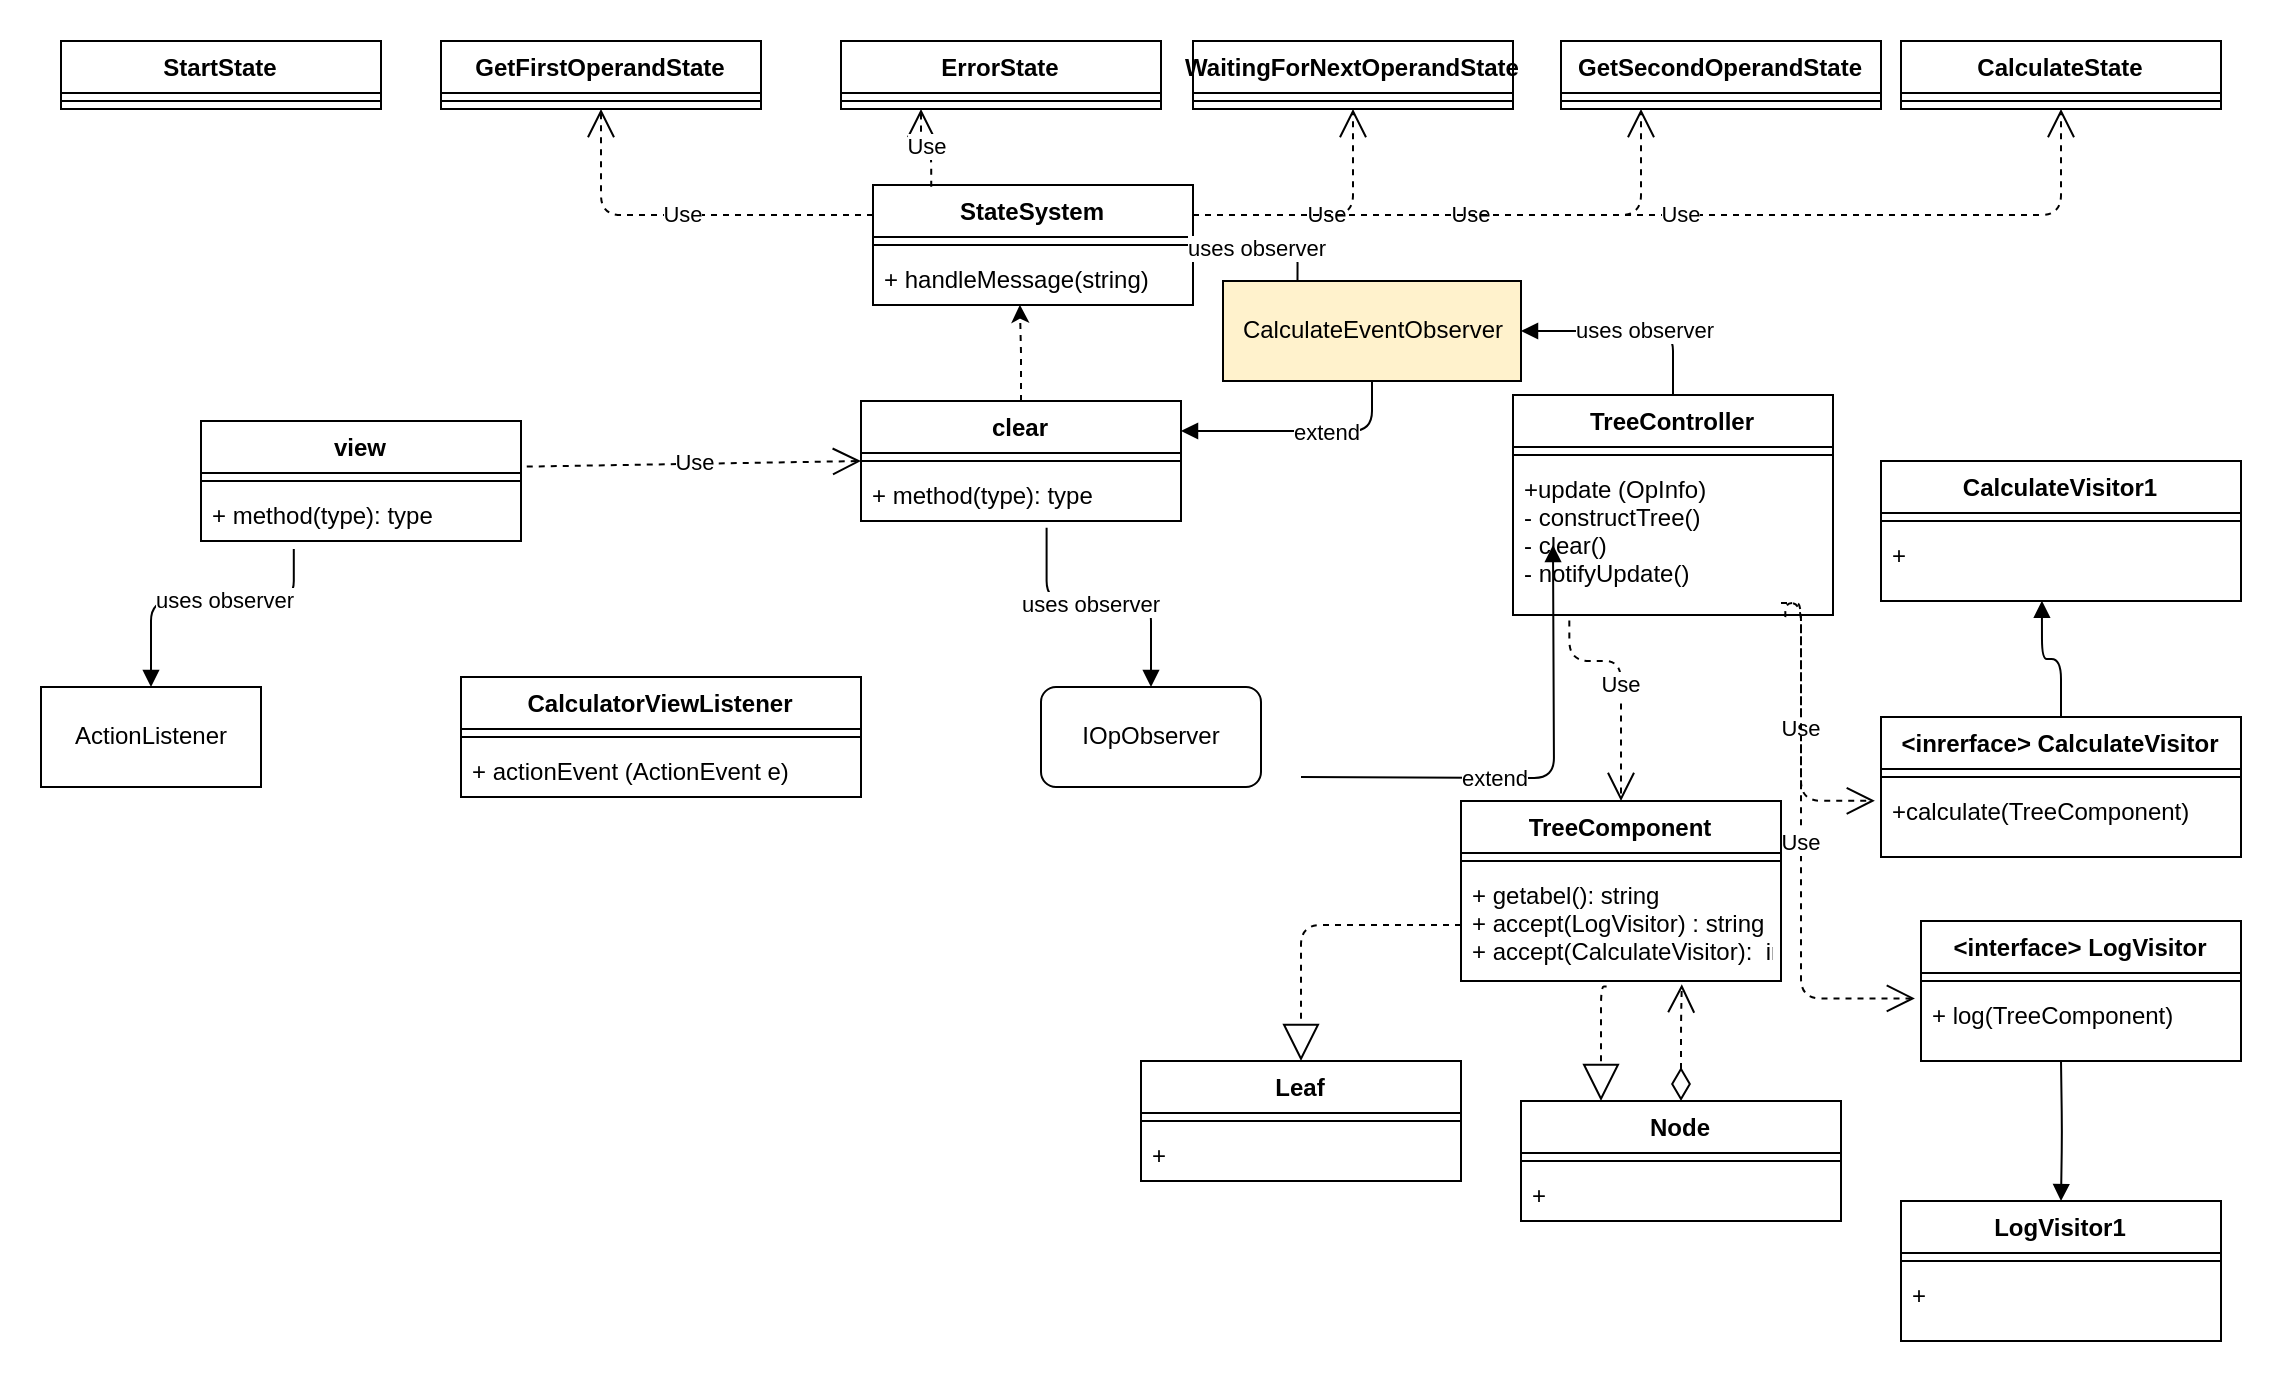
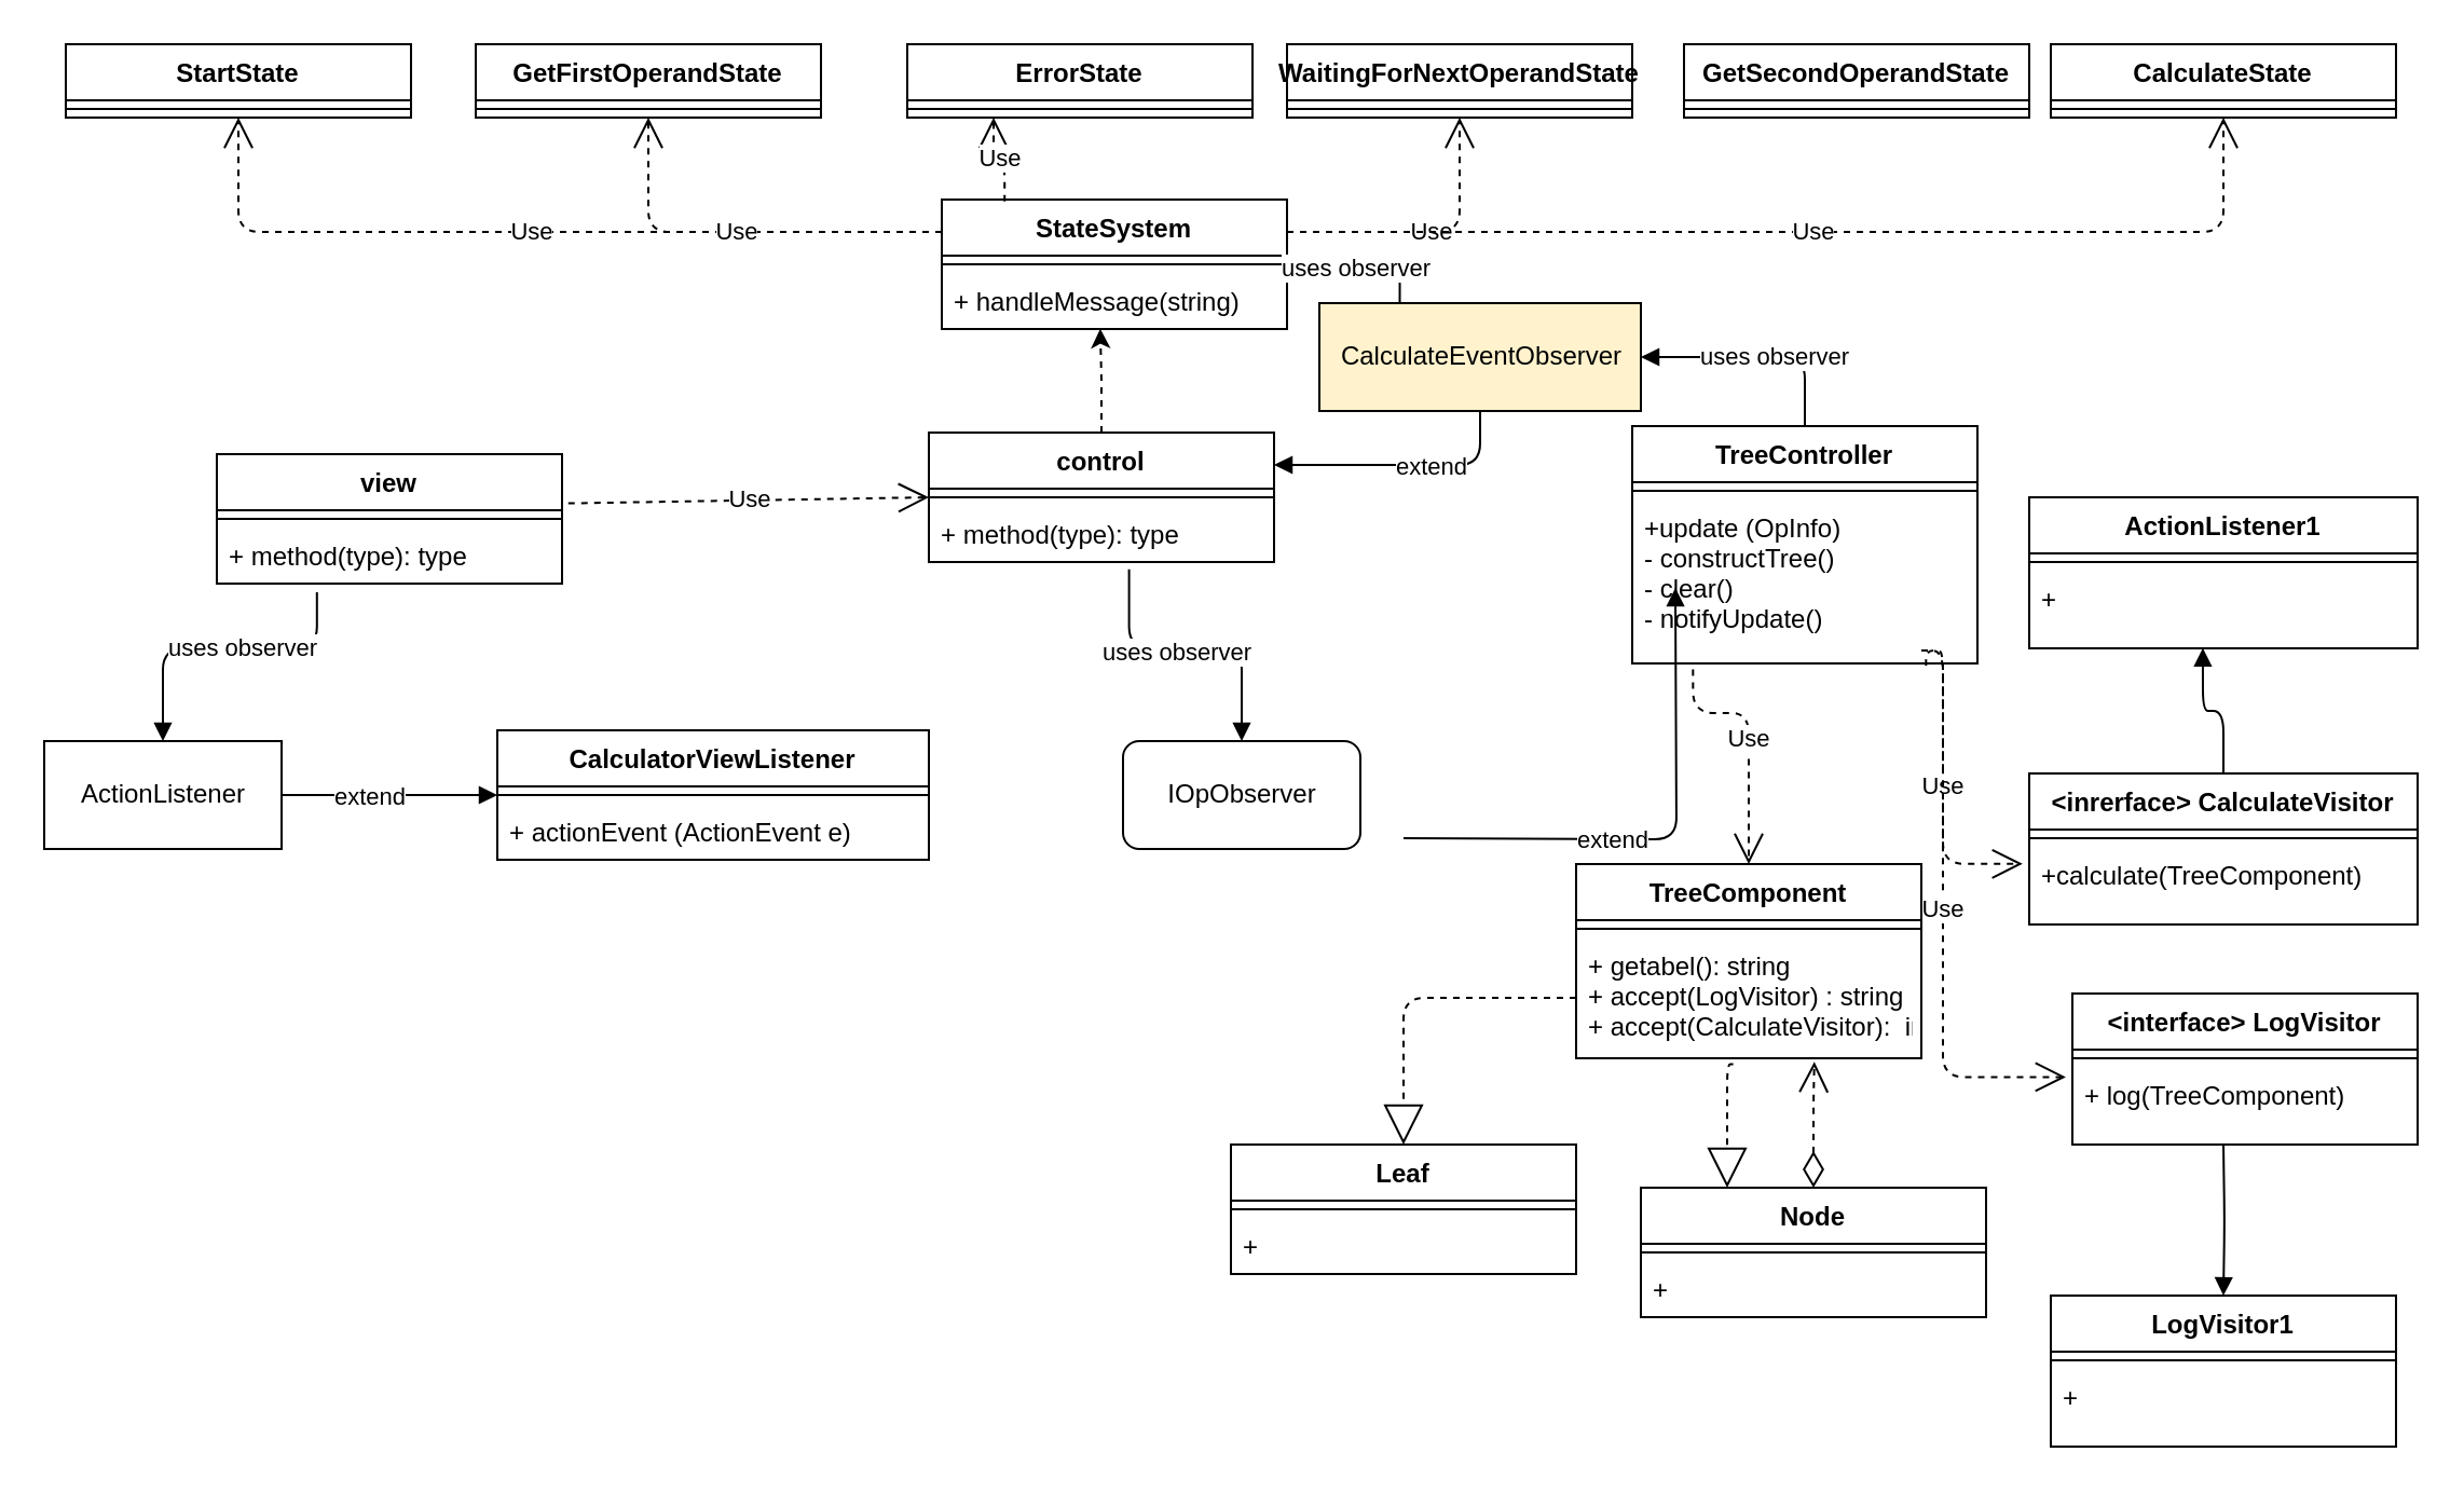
- <mxCell id="37" value="Use" style="endArrow=open;endSize=12;dashed=1;html=1;entryX=0.25;entryY=1;entryDx=0;entryDy=0;edgeStyle=orthogonalEdgeStyle;exitX=1;exitY=0.25;exitDx=0;exitDy=0;" edge="1" parent="1" source="18" target="29"><mxGeometry width="160" relative="1" as="geometry"><mxPoint x="466" y="137" as="sourcePoint" /><mxPoint x="330" y="84" as="targetPoint" /></mxGeometry></mxCell>
+ <mxCell id="33" value="Use" style="endArrow=open;endSize=12;dashed=1;html=1;exitX=0;exitY=0.25;exitDx=0;exitDy=0;entryX=0.5;entryY=1;entryDx=0;entryDy=0;edgeStyle=orthogonalEdgeStyle;" edge="1" parent="1" source="18" target="21"><mxGeometry width="160" relative="1" as="geometry"><mxPoint x="272.88" y="242.8" as="sourcePoint" /><mxPoint x="440" y="240" as="targetPoint" /></mxGeometry></mxCell>
- <mxCell id="3" value="clear" style="swimlane;fontStyle=1;align=center;verticalAlign=top;childLayout=stackLayout;horizontal=1;startSize=26;horizontalStack=0;resizeParent=1;resizeParentMax=0;resizeLast=0;collapsible=1;marginBottom=0;" vertex="1" parent="1"><mxGeometry x="430" y="200" width="160" height="60" as="geometry" /></mxCell>
+ <mxCell id="3" value="control" style="swimlane;fontStyle=1;align=center;verticalAlign=top;childLayout=stackLayout;horizontal=1;startSize=26;horizontalStack=0;resizeParent=1;resizeParentMax=0;resizeLast=0;collapsible=1;marginBottom=0;" vertex="1" parent="1"><mxGeometry x="430" y="200" width="160" height="60" as="geometry" /></mxCell>
- <mxCell id="64" value="CalculateVisitor1" style="swimlane;fontStyle=1;align=center;verticalAlign=top;childLayout=stackLayout;horizontal=1;startSize=26;horizontalStack=0;resizeParent=1;resizeParentMax=0;resizeLast=0;collapsible=1;marginBottom=0;" vertex="1" parent="1"><mxGeometry x="940" y="230" width="180" height="70" as="geometry" /></mxCell>
+ <mxCell id="64" value="ActionListener1" style="swimlane;fontStyle=1;align=center;verticalAlign=top;childLayout=stackLayout;horizontal=1;startSize=26;horizontalStack=0;resizeParent=1;resizeParentMax=0;resizeLast=0;collapsible=1;marginBottom=0;" vertex="1" parent="1"><mxGeometry x="940" y="230" width="180" height="70" as="geometry" /></mxCell>
+ <mxCell id="16" value="" style="endArrow=block;endFill=1;html=1;edgeStyle=orthogonalEdgeStyle;align=left;verticalAlign=top;exitX=1;exitY=0.5;exitDx=0;exitDy=0;entryX=0;entryY=0.5;entryDx=0;entryDy=0;" edge="1" parent="1" source="10" target="13"><mxGeometry x="-1" relative="1" as="geometry"><mxPoint x="430" y="420" as="sourcePoint" /><mxPoint x="200" y="368" as="targetPoint" /></mxGeometry></mxCell>
+ <mxCell id="17" value="extend" style="edgeLabel;html=1;align=center;verticalAlign=middle;resizable=0;points=[];" vertex="1" connectable="0" parent="16"><mxGeometry x="-0.202" relative="1" as="geometry"><mxPoint as="offset" /></mxGeometry></mxCell>
